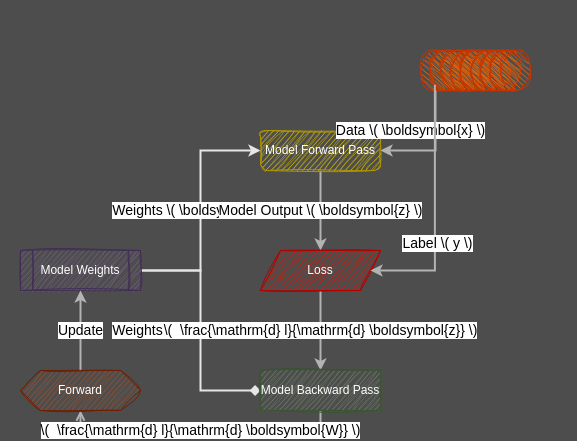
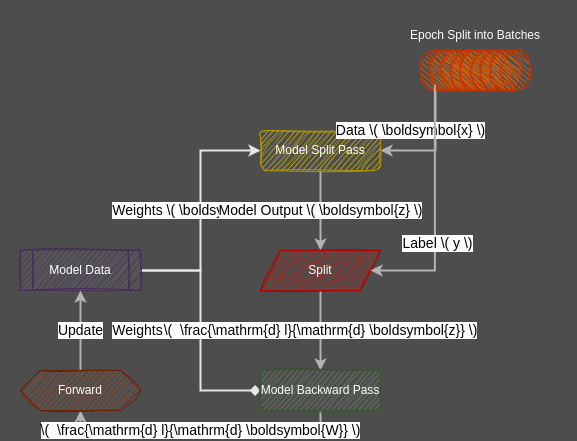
+ <mxCell id="2" value="Epoch Split into Batches" style="text;html=1;align=center;verticalAlign=middle;whiteSpace=wrap;rounded=0;fontColor=#FFFFFF;" vertex="1" parent="1"><mxGeometry x="395" y="20" width="160" height="30" as="geometry" /></mxCell>
- <mxCell id="16" value="Model Forward Pass" style="rounded=1;whiteSpace=wrap;html=1;fillColor=#e3c800;fontColor=#FFFFFF;strokeColor=#B09500;sketch=1;curveFitting=1;jiggle=2;spacing=0;" vertex="1" parent="1"><mxGeometry x="260" y="130" width="120" height="40" as="geometry" /></mxCell>
+ <mxCell id="16" value="Model Split Pass" style="rounded=1;whiteSpace=wrap;html=1;fillColor=#e3c800;fontColor=#FFFFFF;strokeColor=#B09500;sketch=1;curveFitting=1;jiggle=2;spacing=0;" vertex="1" parent="1"><mxGeometry x="260" y="130" width="120" height="40" as="geometry" /></mxCell>
- <mxCell id="14" value="Model Weights" style="shape=process;whiteSpace=wrap;html=1;backgroundOutline=1;fillColor=#76608a;fontColor=#ffffff;strokeColor=#432D57;sketch=1;curveFitting=1;jiggle=2;glass=0;spacing=0;" vertex="1" parent="1"><mxGeometry x="20" y="250" width="120" height="40" as="geometry" /></mxCell>
+ <mxCell id="14" value="Model Data" style="shape=process;whiteSpace=wrap;html=1;backgroundOutline=1;fillColor=#76608a;fontColor=#ffffff;strokeColor=#432D57;sketch=1;curveFitting=1;jiggle=2;glass=0;spacing=0;" vertex="1" parent="1"><mxGeometry x="20" y="250" width="120" height="40" as="geometry" /></mxCell>
- <mxCell id="18" value="Loss" style="shape=parallelogram;perimeter=parallelogramPerimeter;whiteSpace=wrap;html=1;fixedSize=1;fillColor=#e51400;fontColor=#ffffff;strokeColor=#B20000;sketch=1;curveFitting=1;jiggle=2;spacing=0;" vertex="1" parent="1"><mxGeometry x="260" y="250" width="120" height="40" as="geometry" /></mxCell>
+ <mxCell id="18" value="Split" style="shape=parallelogram;perimeter=parallelogramPerimeter;whiteSpace=wrap;html=1;fixedSize=1;fillColor=#e51400;fontColor=#ffffff;strokeColor=#B20000;sketch=1;curveFitting=1;jiggle=2;spacing=0;" vertex="1" parent="1"><mxGeometry x="260" y="250" width="120" height="40" as="geometry" /></mxCell>
- <mxCell id="19" value="\(&amp;nbsp;&amp;nbsp;\frac{\mathrm{d} l}{\mathrm{d} \boldsymbol{W}} \)" style="edgeStyle=orthogonalEdgeStyle;rounded=0;orthogonalLoop=1;jettySize=auto;html=1;exitX=0.5;exitY=1;exitDx=0;exitDy=0;entryX=0.5;entryY=1;entryDx=0;entryDy=0;strokeColor=#B3B3B3;strokeWidth=2;align=center;verticalAlign=middle;fontFamily=Helvetica;fontSize=14;fontColor=default;labelBackgroundColor=default;endArrow=open;" edge="1" parent="1" source="20" target="22"><mxGeometry relative="1" as="geometry" /></mxCell>
+ <mxCell id="19" value="\(&amp;nbsp;&amp;nbsp;\frac{\mathrm{d} l}{\mathrm{d} \boldsymbol{W}} \)" style="edgeStyle=orthogonalEdgeStyle;rounded=0;orthogonalLoop=1;jettySize=auto;html=1;exitX=0.5;exitY=1;exitDx=0;exitDy=0;entryX=0.5;entryY=1;entryDx=0;entryDy=0;strokeColor=#B3B3B3;strokeWidth=2;align=center;verticalAlign=middle;fontFamily=Helvetica;fontSize=14;fontColor=default;labelBackgroundColor=default;endArrow=classic;" edge="1" parent="1" source="20" target="22"><mxGeometry relative="1" as="geometry" /></mxCell>
